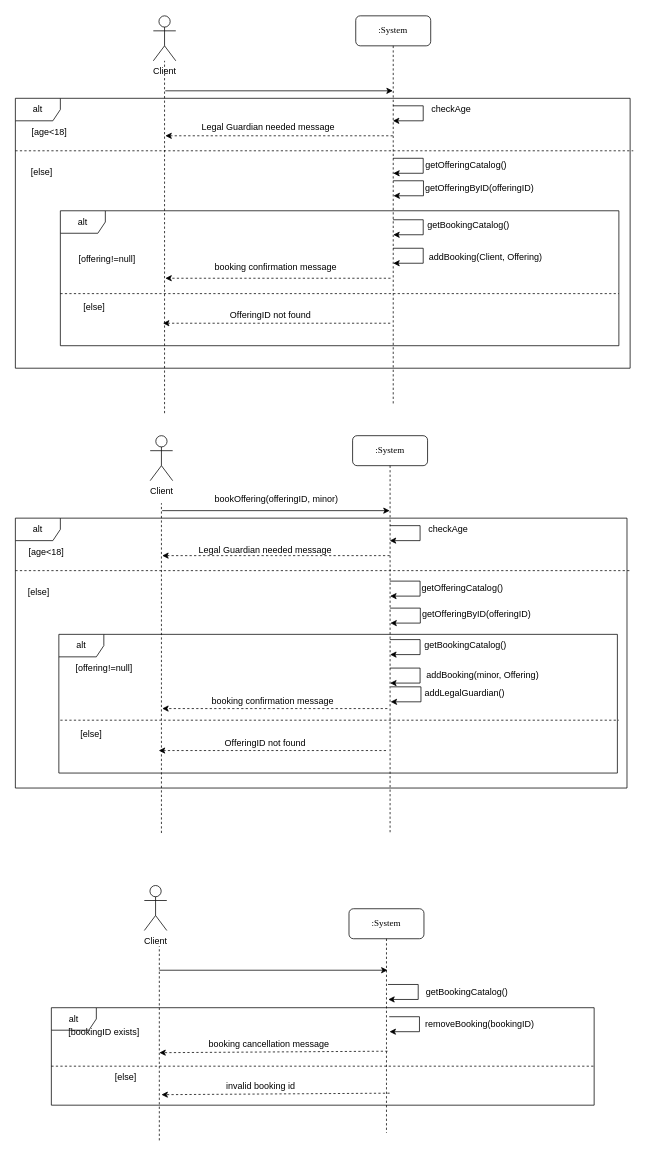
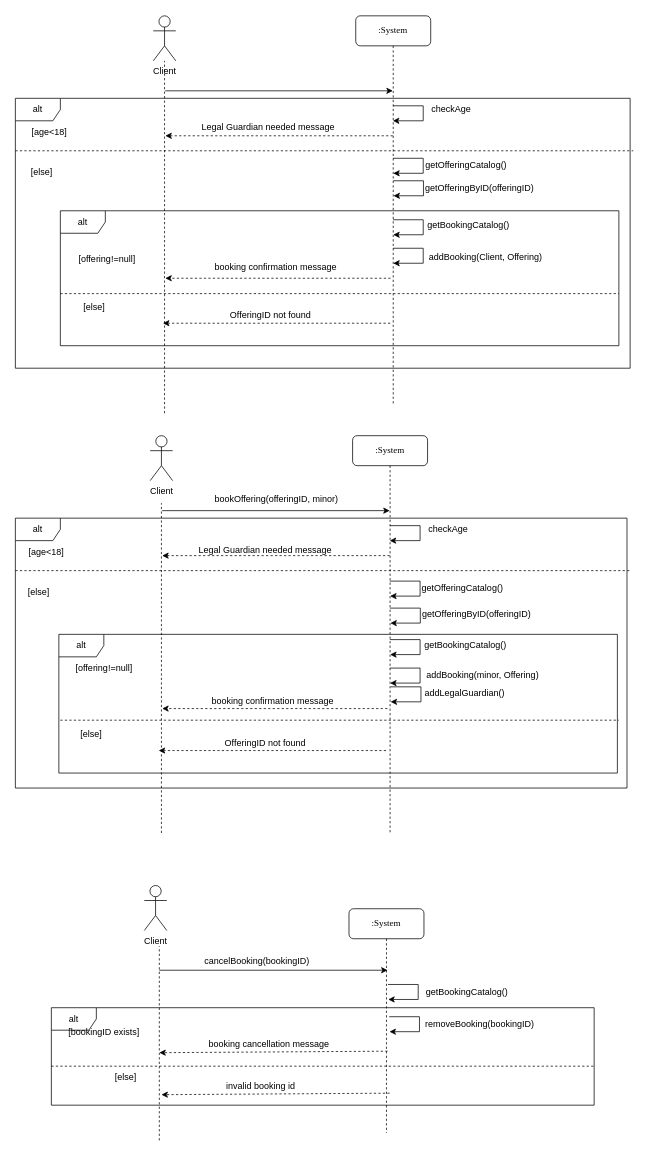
+ <mxCell id="20" value="cancelBooking(bookingID)" style="text;html=1;align=center;verticalAlign=middle;resizable=0;points=[];autosize=1;strokeColor=none;fillColor=none;" parent="1" vertex="1"><mxGeometry x="257" y="1266" width="170" height="30" as="geometry" /></mxCell>
